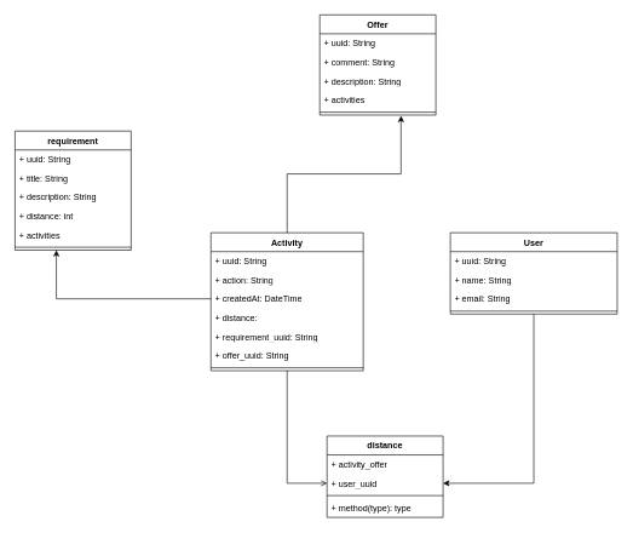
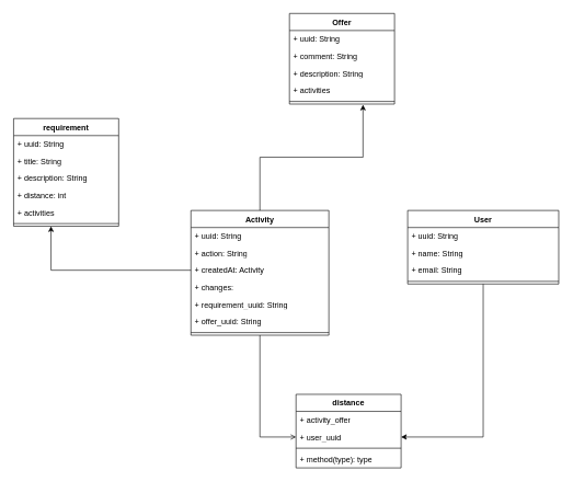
- <mxCell id="6" value="+ createdAt: DateTime" style="text;strokeColor=none;fillColor=none;align=left;verticalAlign=top;spacingLeft=4;spacingRight=4;overflow=hidden;rotatable=0;points=[[0,0.5],[1,0.5]];portConstraint=eastwest;whiteSpace=wrap;html=1;" vertex="1" parent="3"><mxGeometry y="78" width="210" height="26" as="geometry" /></mxCell>
+ <mxCell id="6" value="+ createdAt: Activity" style="text;strokeColor=none;fillColor=none;align=left;verticalAlign=top;spacingLeft=4;spacingRight=4;overflow=hidden;rotatable=0;points=[[0,0.5],[1,0.5]];portConstraint=eastwest;whiteSpace=wrap;html=1;" vertex="1" parent="3"><mxGeometry y="78" width="210" height="26" as="geometry" /></mxCell>
- <mxCell id="7" value="+ distance:" style="text;strokeColor=none;fillColor=none;align=left;verticalAlign=top;spacingLeft=4;spacingRight=4;overflow=hidden;rotatable=0;points=[[0,0.5],[1,0.5]];portConstraint=eastwest;whiteSpace=wrap;html=1;" vertex="1" parent="3"><mxGeometry y="104" width="210" height="26" as="geometry" /></mxCell>
+ <mxCell id="7" value="+ changes:" style="text;strokeColor=none;fillColor=none;align=left;verticalAlign=top;spacingLeft=4;spacingRight=4;overflow=hidden;rotatable=0;points=[[0,0.5],[1,0.5]];portConstraint=eastwest;whiteSpace=wrap;html=1;" vertex="1" parent="3"><mxGeometry y="104" width="210" height="26" as="geometry" /></mxCell>
